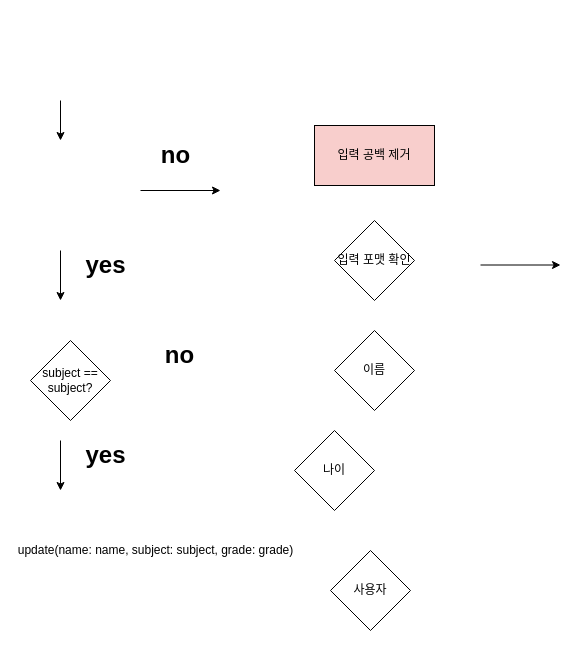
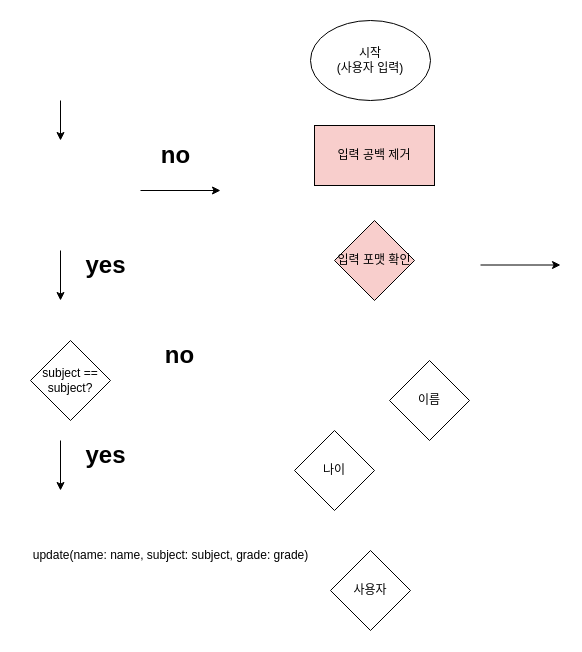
+ <mxCell id="14" value="시작&lt;br&gt;(사용자 입력)" style="ellipse;whiteSpace=wrap;html=1;flipV=1;" vertex="1" parent="1"><mxGeometry x="310" y="20" width="120" height="80" as="geometry" /></mxCell>
- <mxCell id="2" value="입력 포맷 확인" style="rhombus;whiteSpace=wrap;html=1;" parent="1" vertex="1"><mxGeometry x="334" y="220" width="80" height="80" as="geometry" /></mxCell>
+ <mxCell id="2" value="입력 포맷 확인" style="rhombus;whiteSpace=wrap;html=1;fillColor=#f8cecc;" parent="1" vertex="1"><mxGeometry x="334" y="220" width="80" height="80" as="geometry" /></mxCell>
- <mxCell id="16" value="이름" style="rhombus;whiteSpace=wrap;html=1;" vertex="1" parent="1"><mxGeometry x="334" y="330" width="80" height="80" as="geometry" /></mxCell>
+ <mxCell id="16" value="이름" style="rhombus;whiteSpace=wrap;html=1;" vertex="1" parent="1"><mxGeometry x="389" y="360" width="80" height="80" as="geometry" /></mxCell>
- <mxCell id="13" value="update(name: name, subject: subject, grade: grade)" style="text;html=1;align=center;verticalAlign=middle;resizable=0;points=[];autosize=1;strokeColor=none;fillColor=none;" parent="1" vertex="1"><mxGeometry x="5" y="535" width="300" height="30" as="geometry" /></mxCell>
+ <mxCell id="13" value="update(name: name, subject: subject, grade: grade)" style="text;html=1;align=center;verticalAlign=middle;resizable=0;points=[];autosize=1;strokeColor=none;fillColor=none;" parent="1" vertex="1"><mxGeometry x="20" y="540" width="300" height="30" as="geometry" /></mxCell>
